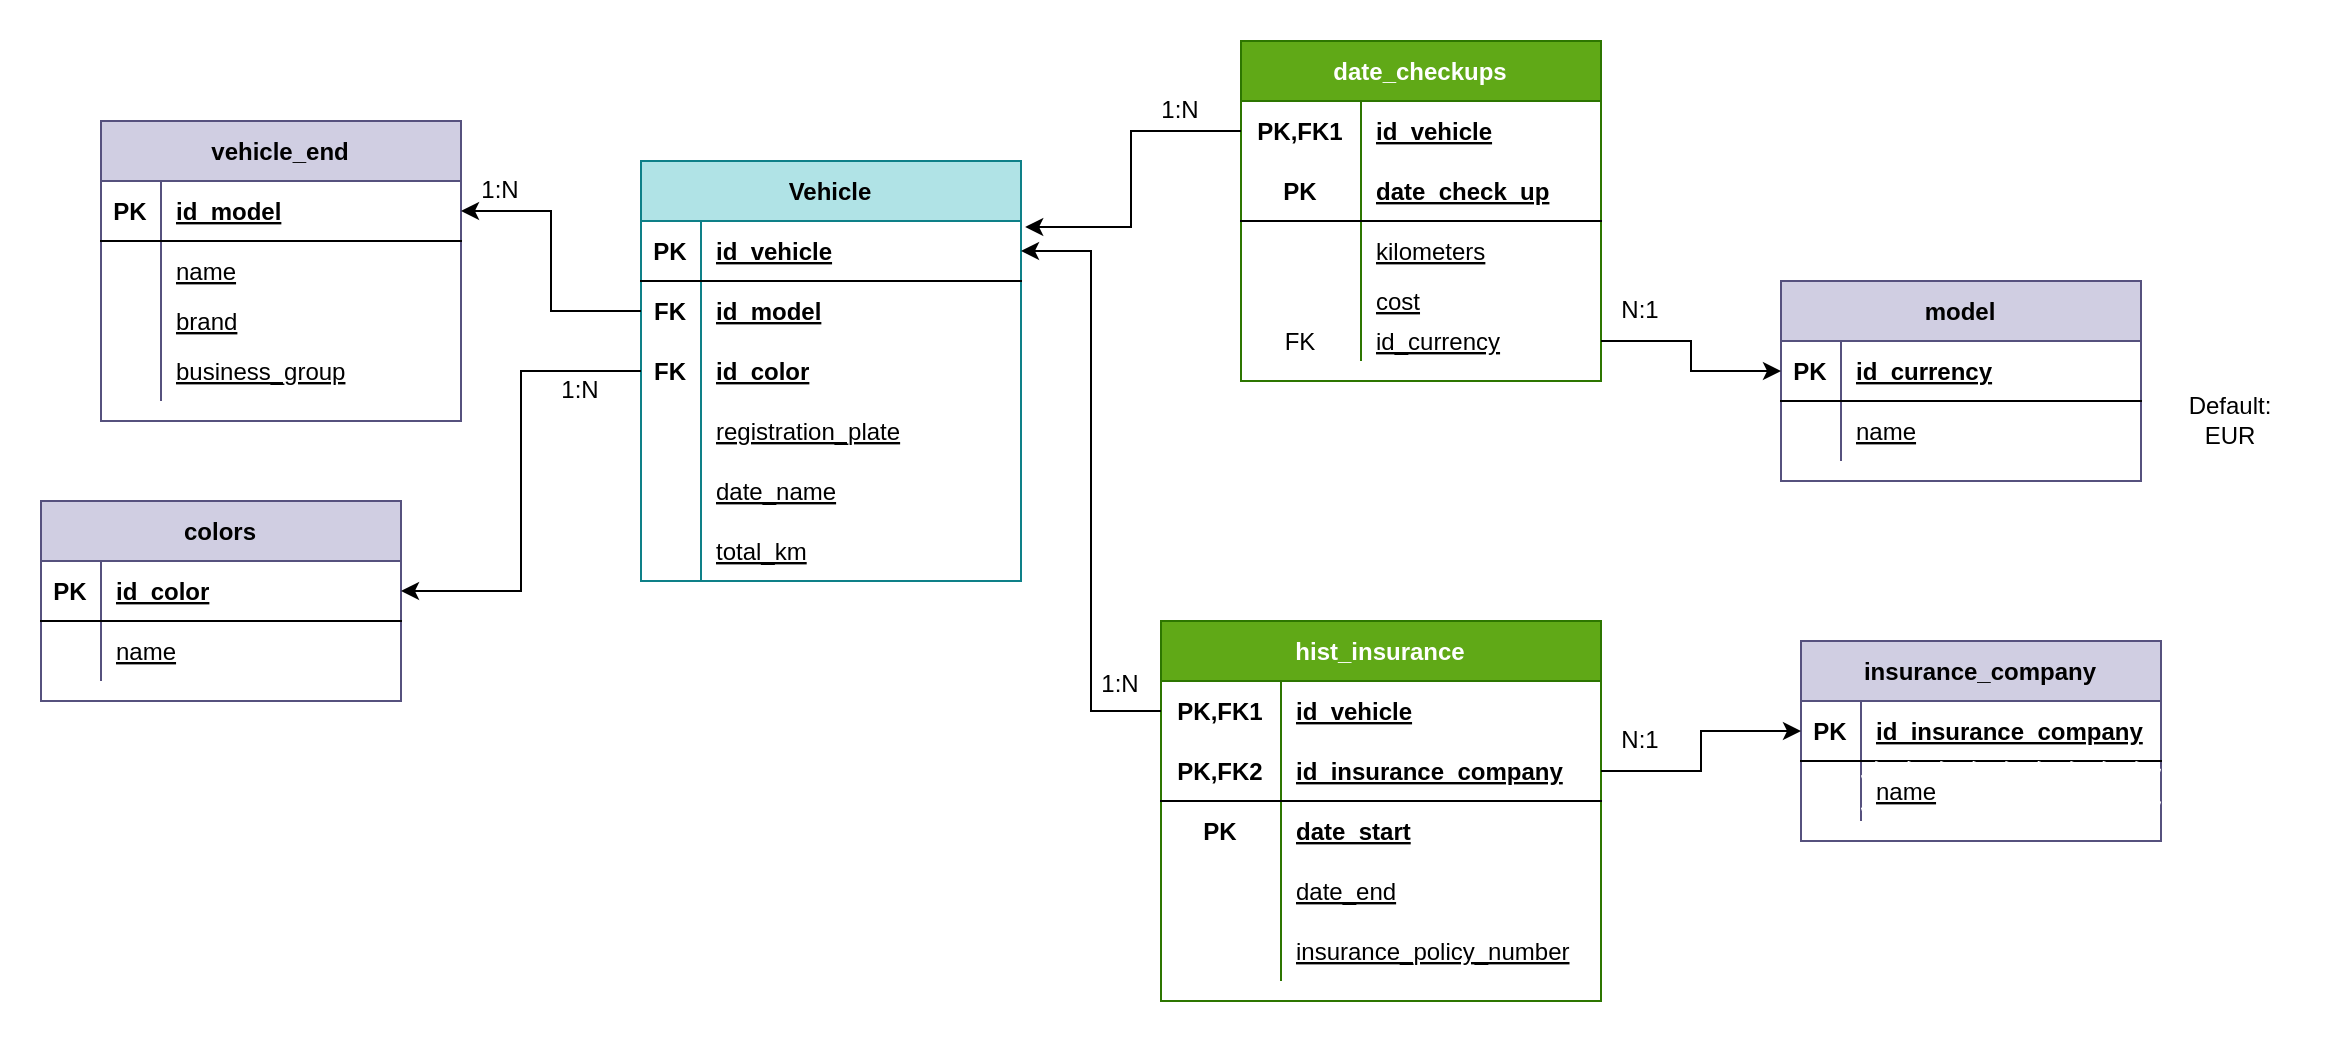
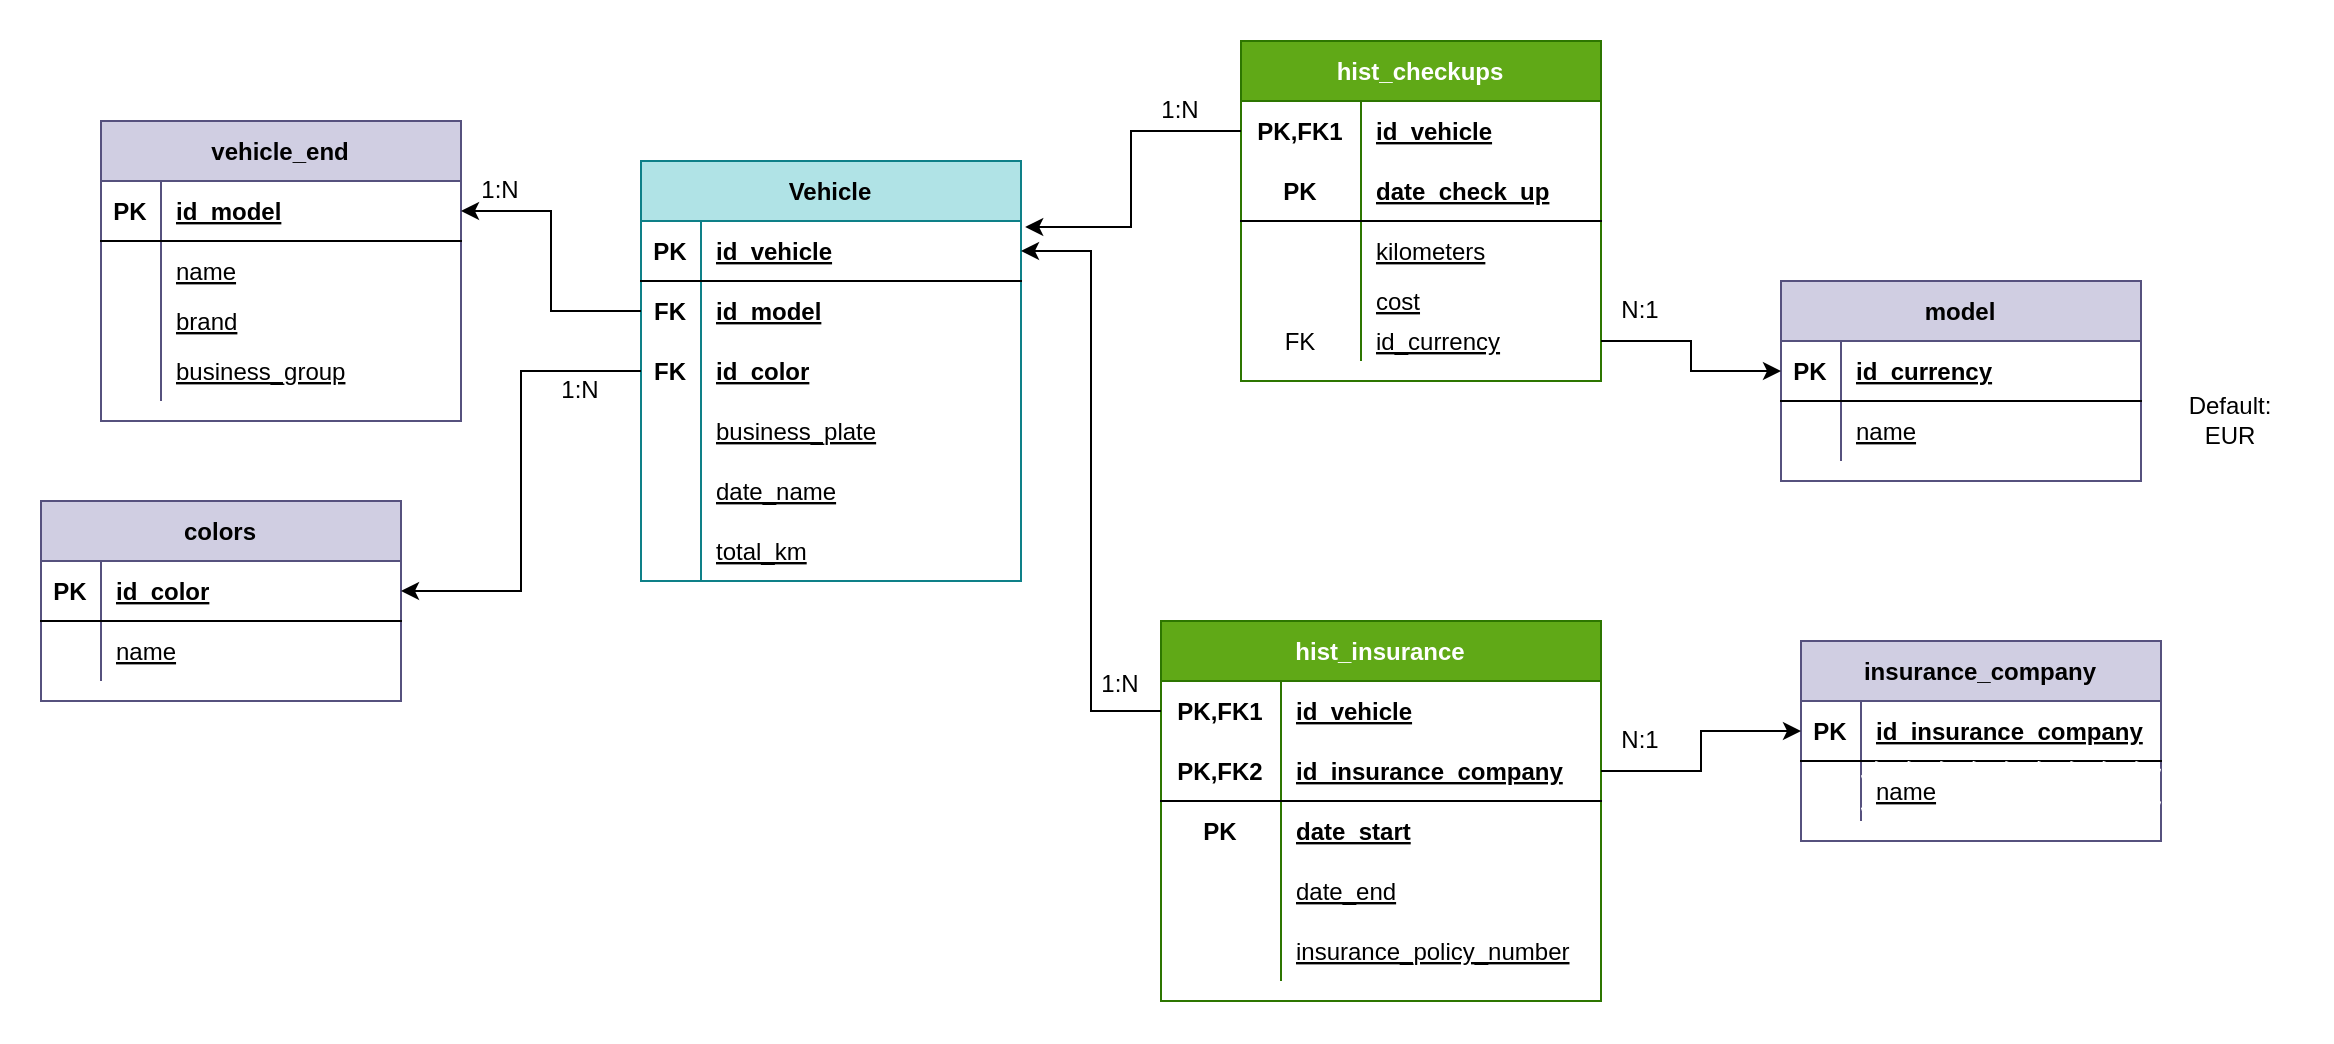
- <mxCell id="49" value="date_checkups" style="shape=table;startSize=30;container=1;collapsible=1;childLayout=tableLayout;fixedRows=1;rowLines=0;fontStyle=1;align=center;resizeLast=1;fillColor=#60a917;strokeColor=#2D7600;fontColor=#ffffff;" vertex="1" parent="1"><mxGeometry x="620" y="20" width="180" height="170" as="geometry"><mxRectangle x="620" y="270" width="120" height="30" as="alternateBounds" /></mxGeometry></mxCell>
+ <mxCell id="49" value="hist_checkups" style="shape=table;startSize=30;container=1;collapsible=1;childLayout=tableLayout;fixedRows=1;rowLines=0;fontStyle=1;align=center;resizeLast=1;fillColor=#60a917;strokeColor=#2D7600;fontColor=#ffffff;" vertex="1" parent="1"><mxGeometry x="620" y="20" width="180" height="170" as="geometry"><mxRectangle x="620" y="270" width="120" height="30" as="alternateBounds" /></mxGeometry></mxCell>
- <mxCell id="14" value="registration_plate" style="shape=partialRectangle;connectable=0;fillColor=none;top=0;left=0;bottom=0;right=0;align=left;spacingLeft=6;overflow=hidden;fontStyle=4" vertex="1" parent="12"><mxGeometry x="30" width="160" height="30" as="geometry"><mxRectangle width="160" height="30" as="alternateBounds" /></mxGeometry></mxCell>
+ <mxCell id="14" value="business_plate" style="shape=partialRectangle;connectable=0;fillColor=none;top=0;left=0;bottom=0;right=0;align=left;spacingLeft=6;overflow=hidden;fontStyle=4" vertex="1" parent="12"><mxGeometry x="30" width="160" height="30" as="geometry"><mxRectangle width="160" height="30" as="alternateBounds" /></mxGeometry></mxCell>
